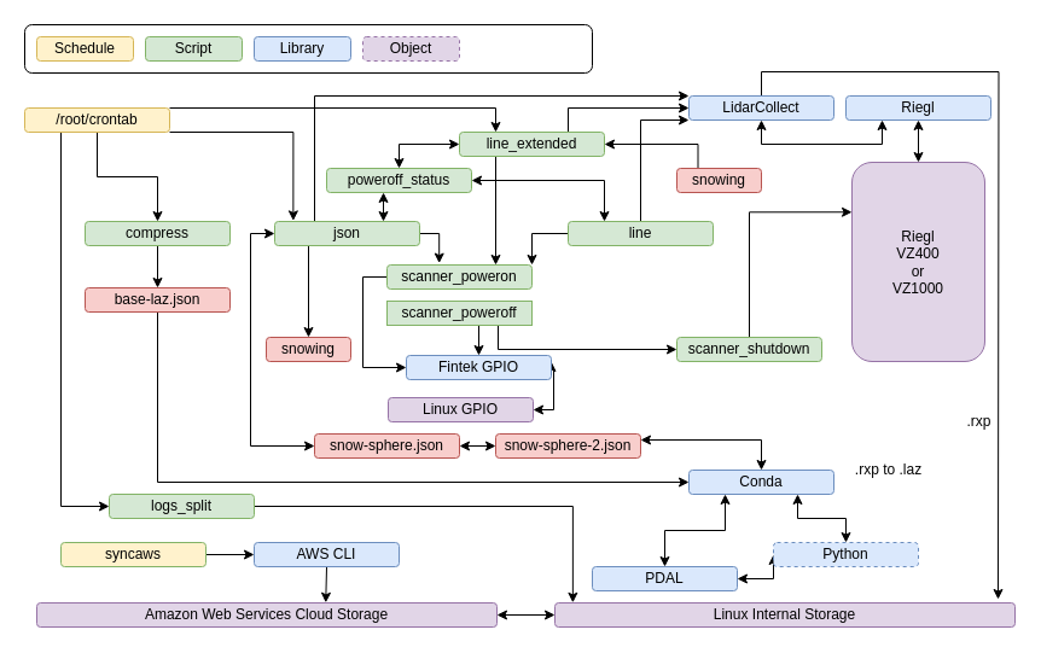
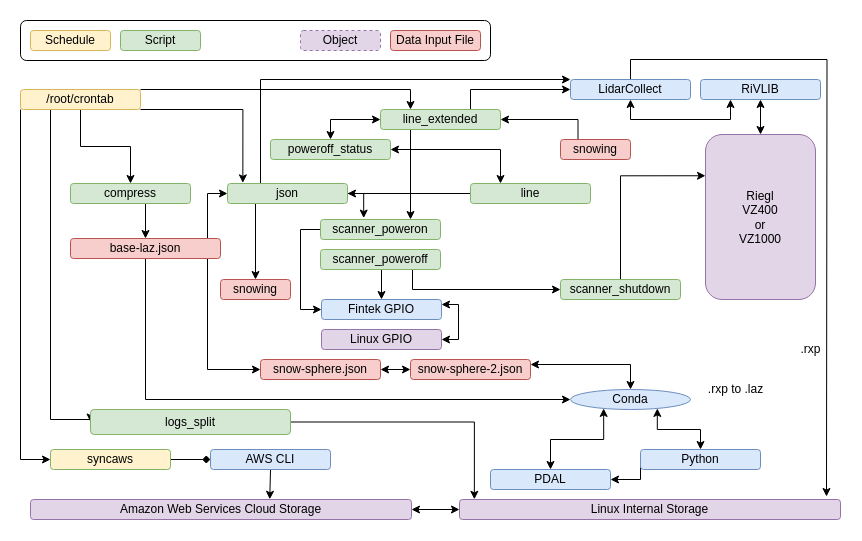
- <mxCell id="54" value="Library" style="rounded=1;whiteSpace=wrap;html=1;fillColor=#dae8fc;strokeColor=#6c8ebf;" parent="1" vertex="1"><mxGeometry x="210" y="30" width="80" height="20" as="geometry" /></mxCell>
+ <mxCell id="66" value="Data Input File" style="rounded=1;whiteSpace=wrap;html=1;fillColor=#f8cecc;strokeColor=#b85450;" parent="1" vertex="1"><mxGeometry x="390" y="30" width="90" height="20" as="geometry" /></mxCell>
- <mxCell id="19" value="Riegl" style="rounded=1;whiteSpace=wrap;html=1;fillColor=#dae8fc;strokeColor=#6c8ebf;" parent="1" vertex="1"><mxGeometry x="700" y="79" width="120" height="20" as="geometry" /></mxCell>
+ <mxCell id="19" value="RiVLIB" style="rounded=1;whiteSpace=wrap;html=1;fillColor=#dae8fc;strokeColor=#6c8ebf;" parent="1" vertex="1"><mxGeometry x="700" y="79" width="120" height="20" as="geometry" /></mxCell>
- <mxCell id="23" style="edgeStyle=orthogonalEdgeStyle;rounded=0;orthogonalLoop=1;jettySize=auto;html=1;exitX=0.5;exitY=0;exitDx=0;exitDy=0;entryX=0;entryY=1;entryDx=0;entryDy=0;" parent="1" source="26" target="22" edge="1"><mxGeometry relative="1" as="geometry"><Array as="points"><mxPoint x="530" y="99" /></Array></mxGeometry></mxCell>
- <mxCell id="15" style="edgeStyle=orthogonalEdgeStyle;rounded=0;orthogonalLoop=1;jettySize=auto;html=1;exitX=0.75;exitY=0;exitDx=0;exitDy=0;entryX=0.392;entryY=1;entryDx=0;entryDy=0;entryPerimeter=0;startArrow=classic;startFill=1;" edge="1" parent="1" source="17" target="70"><mxGeometry relative="1" as="geometry" /></mxCell>
- <mxCell id="25" style="edgeStyle=orthogonalEdgeStyle;rounded=0;orthogonalLoop=1;jettySize=auto;html=1;exitX=0;exitY=0.5;exitDx=0;exitDy=0;entryX=1;entryY=0;entryDx=0;entryDy=0;" edge="1" parent="1" source="26" target="38"><mxGeometry relative="1" as="geometry" /></mxCell>
+ <mxCell id="25" style="edgeStyle=orthogonalEdgeStyle;rounded=0;orthogonalLoop=1;jettySize=auto;html=1;exitX=0;exitY=0.5;exitDx=0;exitDy=0;" edge="1" parent="1" source="26" target="17"><mxGeometry relative="1" as="geometry" /></mxCell>
- <mxCell id="49" value="base-laz.json" style="rounded=1;whiteSpace=wrap;html=1;fillColor=#f8cecc;strokeColor=#b85450;" parent="1" vertex="1"><mxGeometry x="70" y="238" width="120" height="20" as="geometry" /></mxCell>
+ <mxCell id="49" value="base-laz.json" style="rounded=1;whiteSpace=wrap;html=1;fillColor=#f8cecc;strokeColor=#b85450;" parent="1" vertex="1"><mxGeometry x="70" y="238" width="150" height="20" as="geometry" /></mxCell>
- <mxCell id="41" value="scanner_poweroff" style="whiteSpace=wrap;html=1;fillColor=#d5e8d4;strokeColor=#82b366;rounded=0;" parent="1" vertex="1"><mxGeometry x="320" y="249" width="120" height="20" as="geometry" /></mxCell>
+ <mxCell id="41" value="scanner_poweroff" style="rounded=1;whiteSpace=wrap;html=1;fillColor=#d5e8d4;strokeColor=#82b366;" parent="1" vertex="1"><mxGeometry x="320" y="249" width="120" height="20" as="geometry" /></mxCell>
+ <mxCell id="3" style="edgeStyle=orthogonalEdgeStyle;rounded=0;orthogonalLoop=1;jettySize=auto;html=1;exitX=0;exitY=1;exitDx=0;exitDy=0;entryX=0;entryY=0.5;entryDx=0;entryDy=0;startArrow=none;startFill=0;" parent="1" source="8" target="47" edge="1"><mxGeometry relative="1" as="geometry" /></mxCell>
- <mxCell id="10" value="Fintek GPIO" style="rounded=1;whiteSpace=wrap;html=1;fillColor=#dae8fc;strokeColor=#6c8ebf;" parent="1" vertex="1"><mxGeometry x="336" y="294" width="120" height="20" as="geometry" /></mxCell>
+ <mxCell id="10" value="Fintek GPIO" style="rounded=1;whiteSpace=wrap;html=1;fillColor=#dae8fc;strokeColor=#6c8ebf;" parent="1" vertex="1"><mxGeometry x="321" y="299" width="120" height="20" as="geometry" /></mxCell>
- <mxCell id="29" value="Conda" style="rounded=1;whiteSpace=wrap;html=1;fillColor=#dae8fc;strokeColor=#6c8ebf;" parent="1" vertex="1"><mxGeometry x="570" y="389" width="120" height="20" as="geometry" /></mxCell>
+ <mxCell id="29" value="Conda" style="ellipse;whiteSpace=wrap;html=1;fillColor=#dae8fc;strokeColor=#6c8ebf;" parent="1" vertex="1"><mxGeometry x="570" y="389" width="120" height="20" as="geometry" /></mxCell>
- <mxCell id="59" value="logs_split" style="rounded=1;whiteSpace=wrap;html=1;fillColor=#d5e8d4;strokeColor=#82b366;" parent="1" vertex="1"><mxGeometry x="90" y="409" width="120" height="20" as="geometry" /></mxCell>
+ <mxCell id="59" value="logs_split" style="rounded=1;whiteSpace=wrap;html=1;fillColor=#d5e8d4;strokeColor=#82b366;" parent="1" vertex="1"><mxGeometry x="90" y="409" width="200" height="25" as="geometry" /></mxCell>
- <mxCell id="46" style="edgeStyle=orthogonalEdgeStyle;rounded=0;orthogonalLoop=1;jettySize=auto;html=1;exitX=1;exitY=0.5;exitDx=0;exitDy=0;entryX=0;entryY=0.5;entryDx=0;entryDy=0;startArrow=none;startFill=0;" parent="1" source="47" target="61" edge="1"><mxGeometry relative="1" as="geometry" /></mxCell>
+ <mxCell id="46" style="edgeStyle=orthogonalEdgeStyle;rounded=0;orthogonalLoop=1;jettySize=auto;html=1;exitX=1;exitY=0.5;exitDx=0;exitDy=0;entryX=0;entryY=0.5;entryDx=0;entryDy=0;startArrow=none;startFill=0;endArrow=diamond;" parent="1" source="47" target="61" edge="1"><mxGeometry relative="1" as="geometry" /></mxCell>
- <mxCell id="32" value="Python" style="rounded=1;whiteSpace=wrap;html=1;fillColor=#dae8fc;strokeColor=#6c8ebf;dashed=1;" parent="1" vertex="1"><mxGeometry x="640" y="449" width="120" height="20" as="geometry" /></mxCell>
+ <mxCell id="32" value="Python" style="rounded=1;whiteSpace=wrap;html=1;fillColor=#dae8fc;strokeColor=#6c8ebf;" parent="1" vertex="1"><mxGeometry x="640" y="449" width="120" height="20" as="geometry" /></mxCell>
- <mxCell id="30" style="edgeStyle=orthogonalEdgeStyle;rounded=0;orthogonalLoop=1;jettySize=auto;html=1;exitX=1;exitY=0.5;exitDx=0;exitDy=0;entryX=0;entryY=0.5;entryDx=0;entryDy=0;startArrow=classic;startFill=1;" parent="1" source="31" target="32" edge="1"><mxGeometry relative="1" as="geometry" /></mxCell>
+ <mxCell id="30" style="edgeStyle=orthogonalEdgeStyle;rounded=0;orthogonalLoop=1;jettySize=auto;html=1;exitX=1;exitY=0.5;exitDx=0;exitDy=0;entryX=0;entryY=0.5;entryDx=0;entryDy=0;startArrow=classic;startFill=1;endArrow=none;" parent="1" source="31" target="32" edge="1"><mxGeometry relative="1" as="geometry" /></mxCell>
